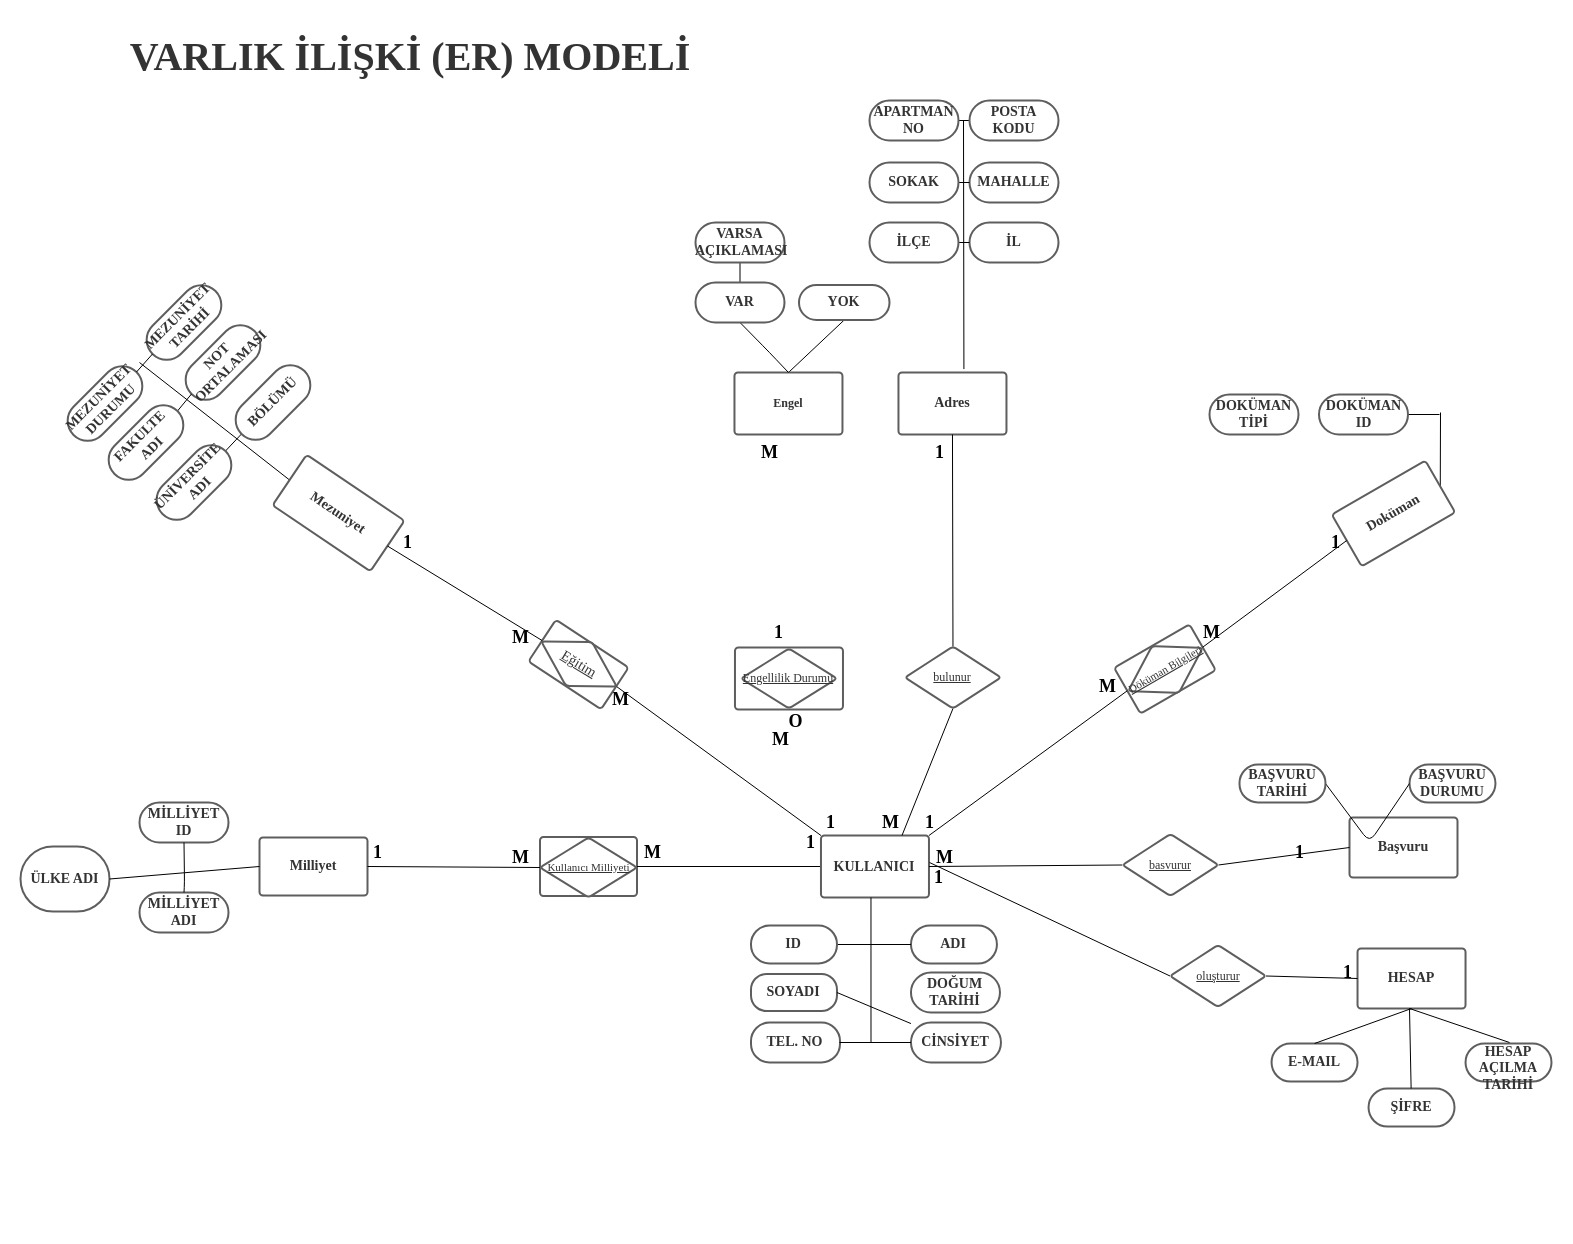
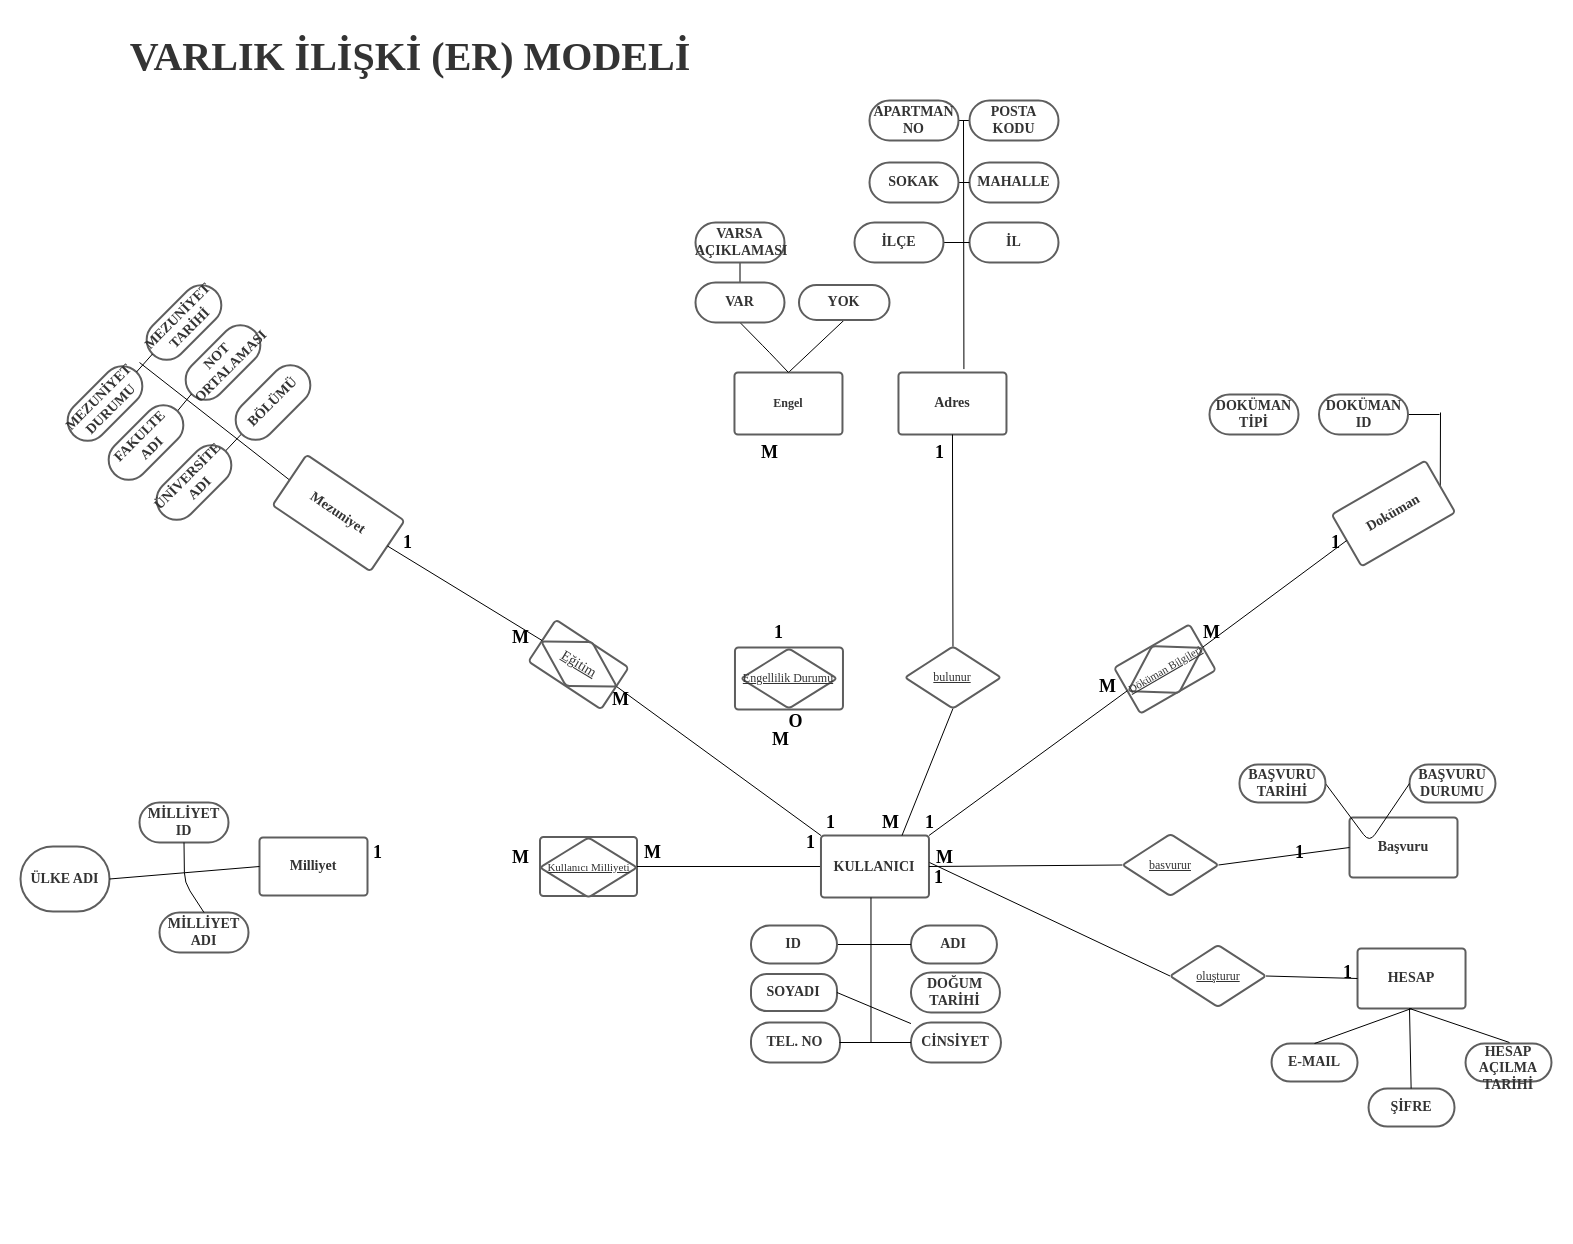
- <mxCell id="84" value="&lt;b style=&quot;font-family: &amp;#34;times new roman&amp;#34; ; font-size: 14px&quot;&gt;İLÇE&lt;/b&gt;" style="html=1;overflow=block;whiteSpace=wrap;whiteSpace=wrap;fontSize=11;fontColor=#333333;align=center;spacing=7;verticalAlign=middle;strokeColor=#5e5e5e;strokeOpacity=100;rounded=1;absoluteArcSize=1;arcSize=70;strokeWidth=2;" parent="1" vertex="1" zOrder="105255622.386"><mxGeometry x="869" y="222" width="89" height="40" as="geometry" /></mxCell>
+ <mxCell id="84" value="&lt;b style=&quot;font-family: &amp;#34;times new roman&amp;#34; ; font-size: 14px&quot;&gt;İLÇE&lt;/b&gt;" style="html=1;overflow=block;whiteSpace=wrap;whiteSpace=wrap;fontSize=11;fontColor=#333333;align=center;spacing=7;verticalAlign=middle;strokeColor=#5e5e5e;strokeOpacity=100;rounded=1;absoluteArcSize=1;arcSize=70;strokeWidth=2;" parent="1" vertex="1" zOrder="105255622.386"><mxGeometry x="854" y="222" width="89" height="40" as="geometry" /></mxCell>
- <mxCell id="45" style="edgeStyle=none;orthogonalLoop=1;jettySize=auto;html=1;exitX=0;exitY=0.5;exitDx=0;exitDy=0;entryX=1;entryY=0.5;entryDx=0;entryDy=0;endArrow=none;" parent="1" source="26" target="44" edge="1"><mxGeometry relative="1" as="geometry" /></mxCell>
- <mxCell id="71" value="&lt;font face=&quot;Times New Roman&quot; style=&quot;font-size: 14px&quot;&gt;&lt;b&gt;MİLLİYET ADI&lt;/b&gt;&lt;/font&gt;" style="html=1;overflow=block;whiteSpace=wrap;whiteSpace=wrap;fontSize=11;fontColor=#333333;align=center;spacing=7;verticalAlign=middle;strokeColor=#5e5e5e;strokeOpacity=100;rounded=1;absoluteArcSize=1;arcSize=70;strokeWidth=2;" parent="1" vertex="1" zOrder="105255622.386"><mxGeometry x="139" y="892" width="89" height="40" as="geometry" /></mxCell>
+ <mxCell id="71" value="&lt;font face=&quot;Times New Roman&quot; style=&quot;font-size: 14px&quot;&gt;&lt;b&gt;MİLLİYET ADI&lt;/b&gt;&lt;/font&gt;" style="html=1;overflow=block;whiteSpace=wrap;whiteSpace=wrap;fontSize=11;fontColor=#333333;align=center;spacing=7;verticalAlign=middle;strokeColor=#5e5e5e;strokeOpacity=100;rounded=1;absoluteArcSize=1;arcSize=70;strokeWidth=2;" parent="1" vertex="1" zOrder="105255622.386"><mxGeometry x="159" y="912" width="89" height="40" as="geometry" /></mxCell>
